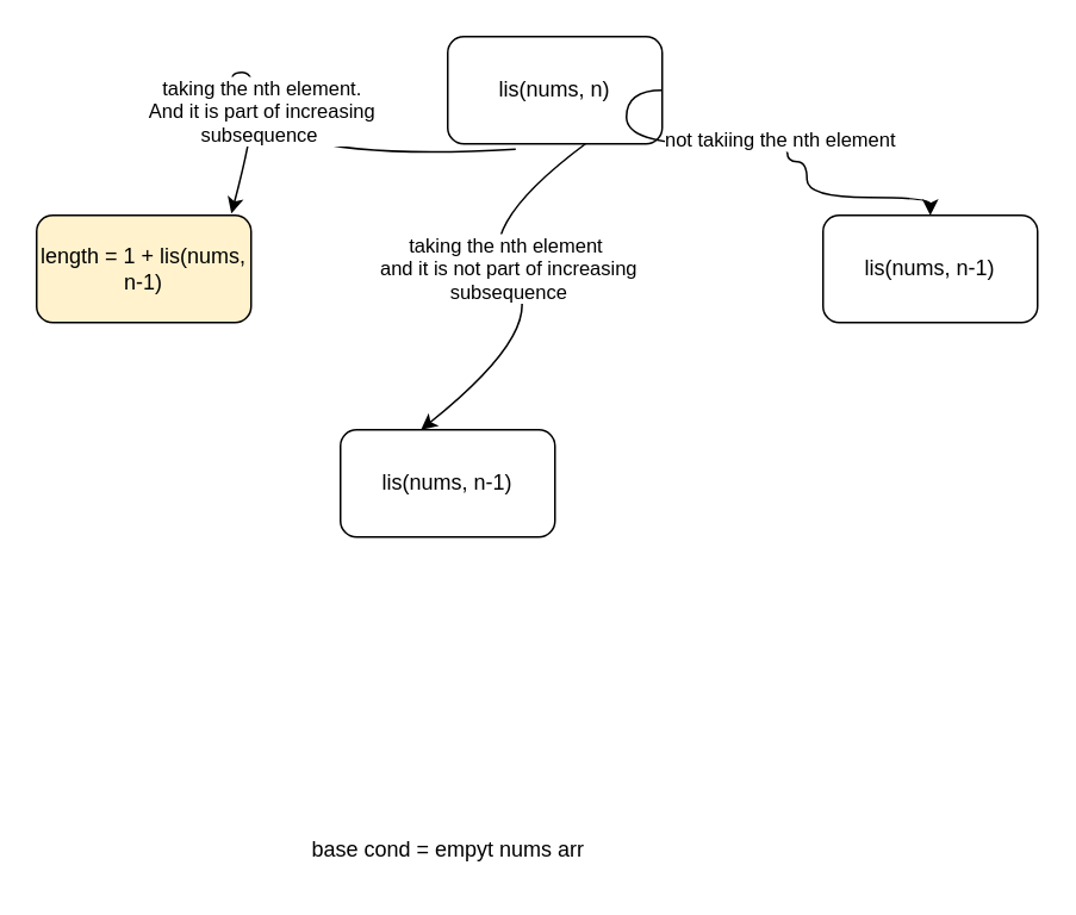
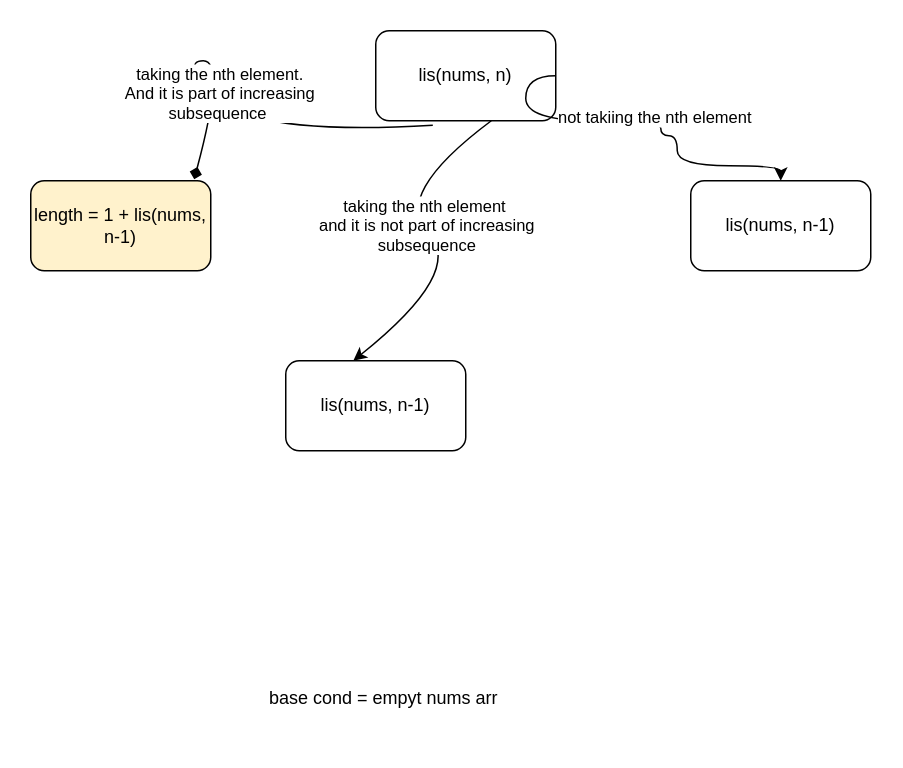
- <mxCell id="5" value="" style="curved=1;endArrow=classic;html=1;rounded=0;entryX=0.908;entryY=-0.017;entryDx=0;entryDy=0;entryPerimeter=0;exitX=0.317;exitY=1.05;exitDx=0;exitDy=0;exitPerimeter=0;" edge="1" parent="1" source="2" target="3"><mxGeometry width="50" height="50" relative="1" as="geometry"><mxPoint x="120" y="90" as="sourcePoint" /><mxPoint x="170" y="40" as="targetPoint" /><Array as="points"><mxPoint x="170" y="90" /><mxPoint x="120" y="40" /><mxPoint x="150" y="40" /></Array></mxGeometry></mxCell>
+ <mxCell id="5" value="" style="curved=1;endArrow=diamond;html=1;rounded=0;entryX=0.908;entryY=-0.017;entryDx=0;entryDy=0;entryPerimeter=0;exitX=0.317;exitY=1.05;exitDx=0;exitDy=0;exitPerimeter=0;" edge="1" parent="1" source="2" target="3"><mxGeometry width="50" height="50" relative="1" as="geometry"><mxPoint x="120" y="90" as="sourcePoint" /><mxPoint x="170" y="40" as="targetPoint" /><Array as="points"><mxPoint x="170" y="90" /><mxPoint x="120" y="40" /><mxPoint x="150" y="40" /></Array></mxGeometry></mxCell>
- <mxCell id="9" value="base cond = empyt nums arr" style="text;html=1;align=center;verticalAlign=middle;resizable=0;points=[];autosize=1;strokeColor=none;fillColor=none;" vertex="1" parent="1"><mxGeometry x="160" y="460" width="180" height="30" as="geometry" /></mxCell>
+ <mxCell id="9" value="base cond = empyt nums arr" style="text;html=1;align=center;verticalAlign=middle;resizable=0;points=[];autosize=1;strokeColor=none;fillColor=none;" vertex="1" parent="1"><mxGeometry x="165" y="450" width="180" height="30" as="geometry" /></mxCell>
